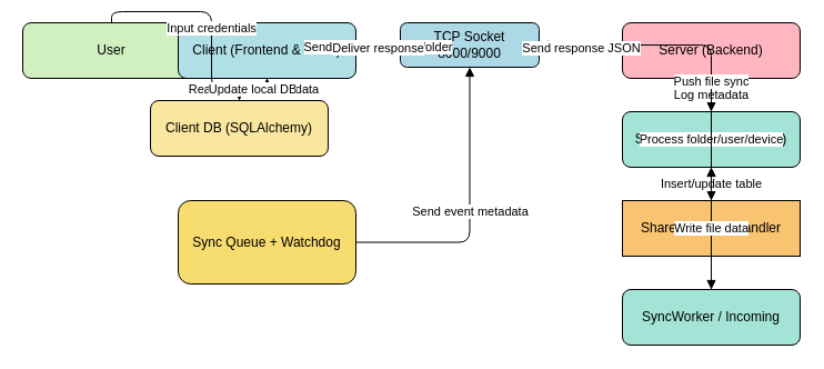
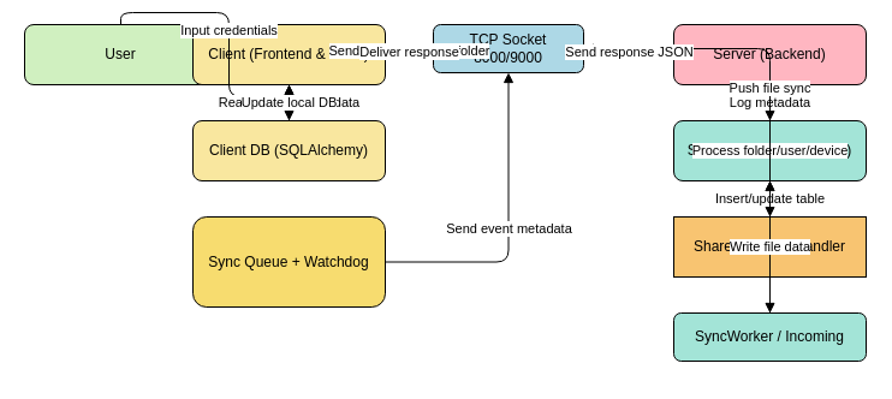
- <mxCell id="3" value="Client (Frontend &amp; Flask)" style="rounded=1;whiteSpace=wrap;html=1;fillColor=#b0e0e6;" vertex="1" parent="1"><mxGeometry x="160" y="20" width="160" height="50" as="geometry" /></mxCell>
+ <mxCell id="3" value="Client (Frontend &amp; Flask)" style="rounded=1;whiteSpace=wrap;html=1;fillColor=#f9e79f;" vertex="1" parent="1"><mxGeometry x="160" y="20" width="160" height="50" as="geometry" /></mxCell>
- <mxCell id="4" value="Client DB (SQLAlchemy)" style="rounded=1;whiteSpace=wrap;html=1;fillColor=#f9e79f;" vertex="1" parent="1"><mxGeometry x="135" y="90" width="160" height="50" as="geometry" /></mxCell>
+ <mxCell id="4" value="Client DB (SQLAlchemy)" style="rounded=1;whiteSpace=wrap;html=1;fillColor=#f9e79f;" vertex="1" parent="1"><mxGeometry x="160" y="100" width="160" height="50" as="geometry" /></mxCell>
- <mxCell id="10" value="SyncWorker / Incoming" style="rounded=1;whiteSpace=wrap;html=1;fillColor=#a3e4d7;" vertex="1" parent="1"><mxGeometry x="560" y="260" width="160" height="50" as="geometry" /></mxCell>
+ <mxCell id="10" value="SyncWorker / Incoming" style="rounded=1;whiteSpace=wrap;html=1;fillColor=#a3e4d7;" vertex="1" parent="1"><mxGeometry x="560" y="260" width="160" height="40" as="geometry" /></mxCell>
